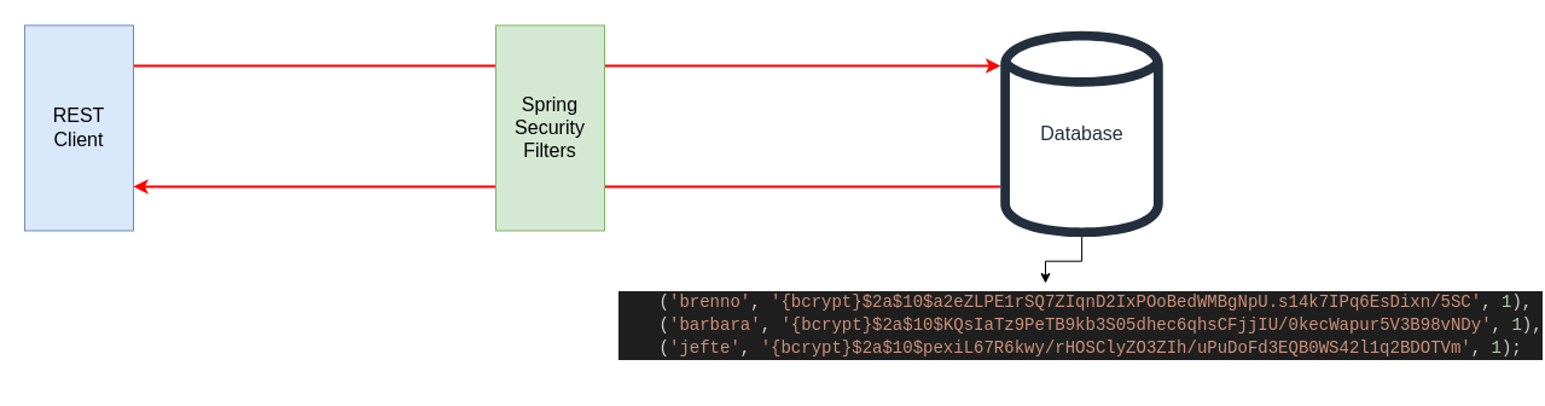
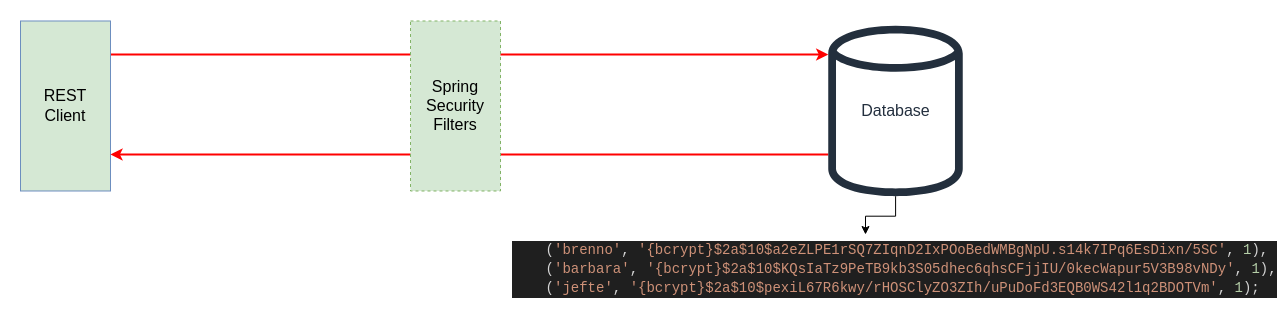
- <mxCell id="3" value="REST&lt;div style=&quot;font-size: 16px;&quot;&gt;Client&lt;/div&gt;" style="rounded=0;whiteSpace=wrap;html=1;fillColor=#dae8fc;strokeColor=#6c8ebf;fontSize=16;" vertex="1" parent="1"><mxGeometry x="20" y="20.49" width="90" height="170" as="geometry" /></mxCell>
+ <mxCell id="3" value="REST&lt;div style=&quot;font-size: 16px;&quot;&gt;Client&lt;/div&gt;" style="rounded=0;whiteSpace=wrap;html=1;fillColor=#d5e8d4;strokeColor=#6c8ebf;fontSize=16;" vertex="1" parent="1"><mxGeometry x="20" y="20.49" width="90" height="170" as="geometry" /></mxCell>
- <mxCell id="8" value="Spring&lt;div style=&quot;font-size: 16px;&quot;&gt;Security&lt;/div&gt;&lt;div style=&quot;font-size: 16px;&quot;&gt;Filters&lt;/div&gt;" style="rounded=0;whiteSpace=wrap;html=1;fillColor=#d5e8d4;strokeColor=#82b366;fontSize=16;" vertex="1" parent="1"><mxGeometry x="410" y="20.49" width="90" height="170" as="geometry" /></mxCell>
+ <mxCell id="8" value="Spring&lt;div style=&quot;font-size: 16px;&quot;&gt;Security&lt;/div&gt;&lt;div style=&quot;font-size: 16px;&quot;&gt;Filters&lt;/div&gt;" style="rounded=0;whiteSpace=wrap;html=1;fillColor=#d5e8d4;strokeColor=#82b366;fontSize=16;dashed=1;" vertex="1" parent="1"><mxGeometry x="410" y="20.49" width="90" height="170" as="geometry" /></mxCell>
